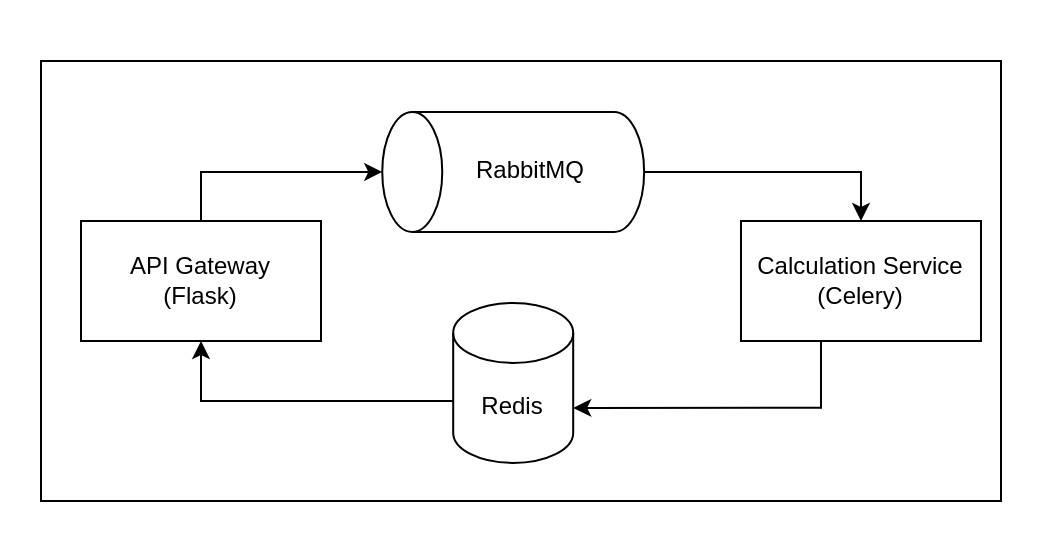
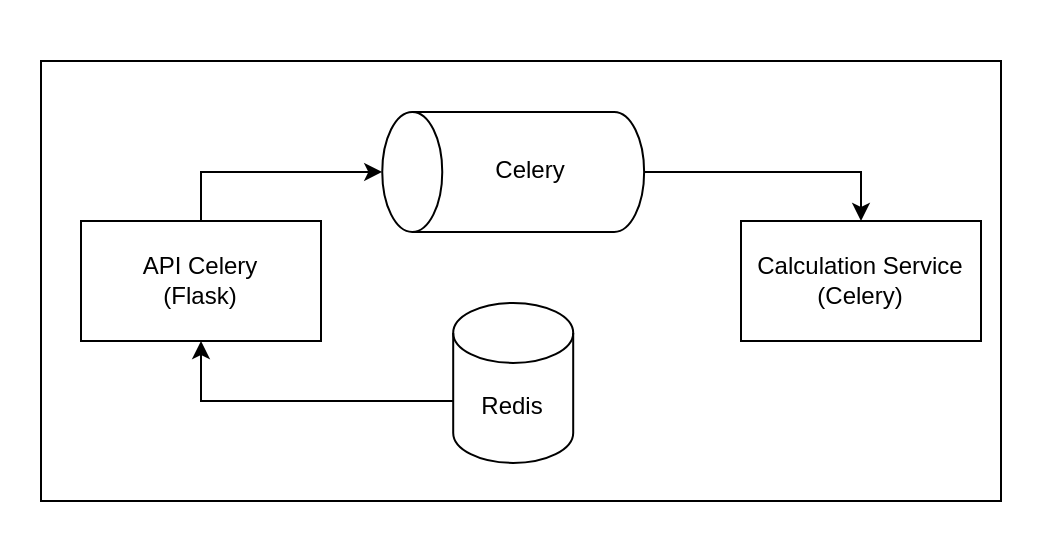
- <mxCell id="8" value="RabbitMQ" style="text;html=1;strokeColor=none;fillColor=none;align=center;verticalAlign=middle;whiteSpace=wrap;rounded=0;" vertex="1" parent="1"><mxGeometry x="235" y="70.47" width="60" height="30" as="geometry" /></mxCell>
+ <mxCell id="8" value="Celery" style="text;html=1;strokeColor=none;fillColor=none;align=center;verticalAlign=middle;whiteSpace=wrap;rounded=0;" vertex="1" parent="1"><mxGeometry x="235" y="70.47" width="60" height="30" as="geometry" /></mxCell>
- <mxCell id="3" value="API Gateway&lt;br&gt;(Flask)" style="rounded=0;whiteSpace=wrap;html=1;" vertex="1" parent="1"><mxGeometry x="40" y="110" width="120" height="60" as="geometry" /></mxCell>
+ <mxCell id="3" value="API Celery&lt;br&gt;(Flask)" style="rounded=0;whiteSpace=wrap;html=1;" vertex="1" parent="1"><mxGeometry x="40" y="110" width="120" height="60" as="geometry" /></mxCell>
- <mxCell id="4" style="edgeStyle=orthogonalEdgeStyle;rounded=0;orthogonalLoop=1;jettySize=auto;html=1;entryX=1;entryY=0;entryDx=0;entryDy=52.5;entryPerimeter=0;" edge="1" parent="1" source="5" target="10"><mxGeometry relative="1" as="geometry"><Array as="points"><mxPoint x="410" y="203" /></Array></mxGeometry></mxCell>
